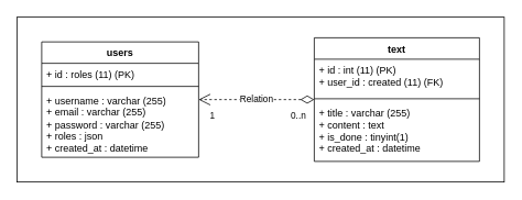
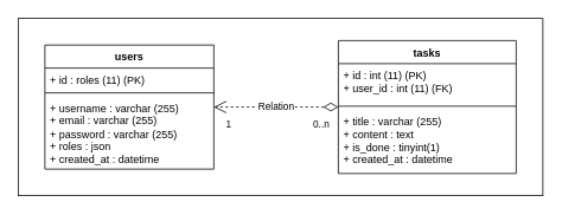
- <mxCell id="7" value="text" style="swimlane;fontStyle=1;align=center;verticalAlign=top;childLayout=stackLayout;horizontal=1;startSize=26;horizontalStack=0;resizeParent=1;resizeParentMax=0;resizeLast=0;collapsible=1;marginBottom=0;whiteSpace=wrap;html=1;" parent="1" vertex="1"><mxGeometry x="380" y="45" width="200" height="150" as="geometry"><mxRectangle x="340" y="440" width="80" height="30" as="alternateBounds" /></mxGeometry></mxCell>
+ <mxCell id="7" value="tasks" style="swimlane;fontStyle=1;align=center;verticalAlign=top;childLayout=stackLayout;horizontal=1;startSize=26;horizontalStack=0;resizeParent=1;resizeParentMax=0;resizeLast=0;collapsible=1;marginBottom=0;whiteSpace=wrap;html=1;" parent="1" vertex="1"><mxGeometry x="380" y="45" width="200" height="150" as="geometry"><mxRectangle x="340" y="440" width="80" height="30" as="alternateBounds" /></mxGeometry></mxCell>
- <mxCell id="8" value="+ id : int (11) (PK)&lt;br&gt;+ user_id : created (11) (FK)" style="text;strokeColor=none;fillColor=none;align=left;verticalAlign=top;spacingLeft=4;spacingRight=4;overflow=hidden;rotatable=0;points=[[0,0.5],[1,0.5]];portConstraint=eastwest;whiteSpace=wrap;html=1;" parent="7" vertex="1"><mxGeometry y="26" width="200" height="44" as="geometry" /></mxCell>
+ <mxCell id="8" value="+ id : int (11) (PK)&lt;br&gt;+ user_id : int (11) (FK)" style="text;strokeColor=none;fillColor=none;align=left;verticalAlign=top;spacingLeft=4;spacingRight=4;overflow=hidden;rotatable=0;points=[[0,0.5],[1,0.5]];portConstraint=eastwest;whiteSpace=wrap;html=1;" parent="7" vertex="1"><mxGeometry y="26" width="200" height="44" as="geometry" /></mxCell>
